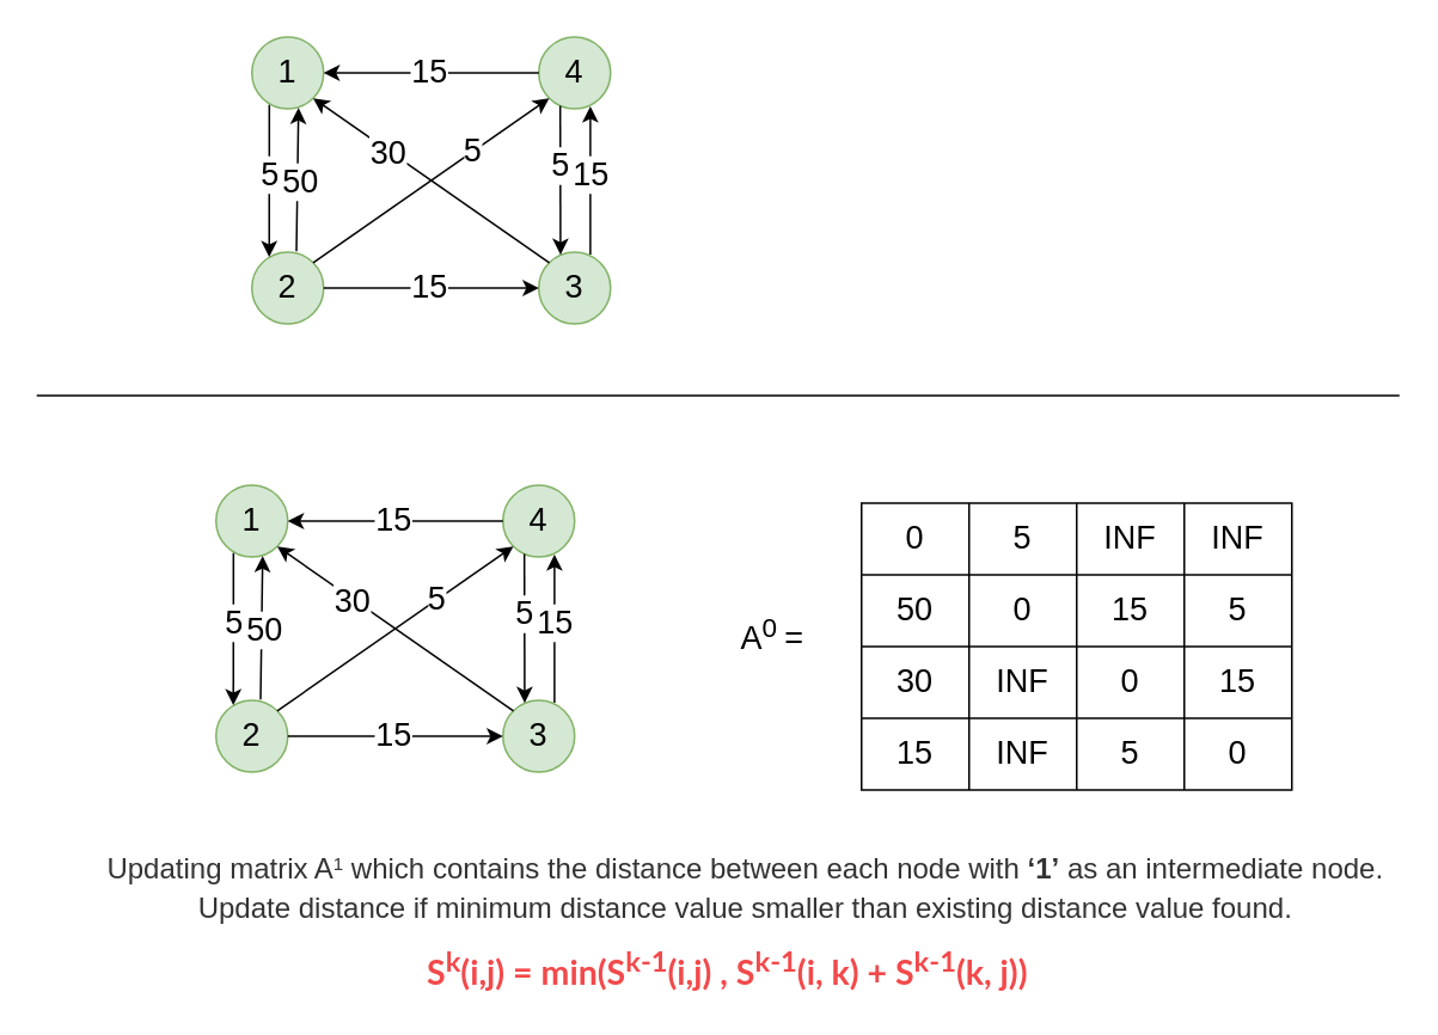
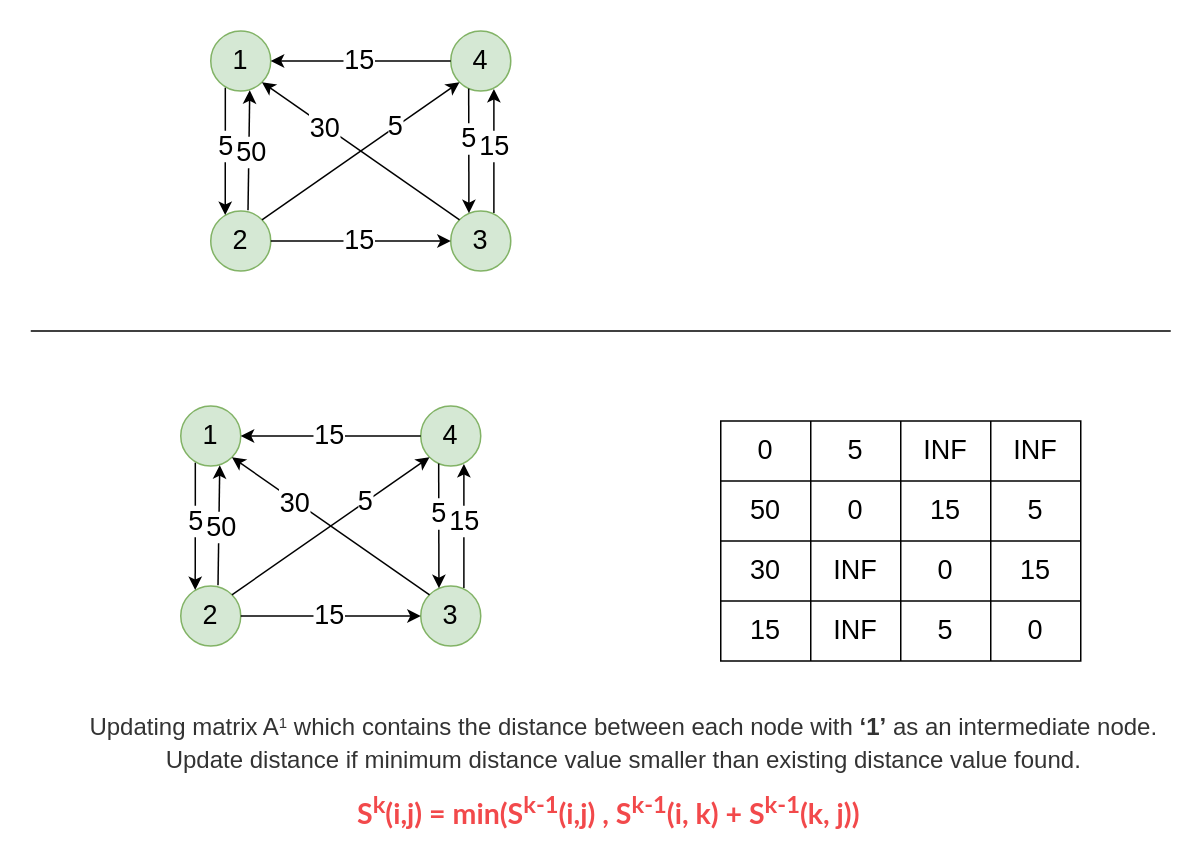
- <mxCell id="64" value="A&lt;sup&gt;0&lt;/sup&gt;&lt;sub&gt;&amp;nbsp;&lt;/sub&gt;=" style="text;html=1;align=center;verticalAlign=middle;resizable=0;points=[];autosize=1;strokeColor=none;fillColor=none;fontSize=18;" vertex="1" parent="1"><mxGeometry x="405" y="335" width="50" height="40" as="geometry" /></mxCell>
